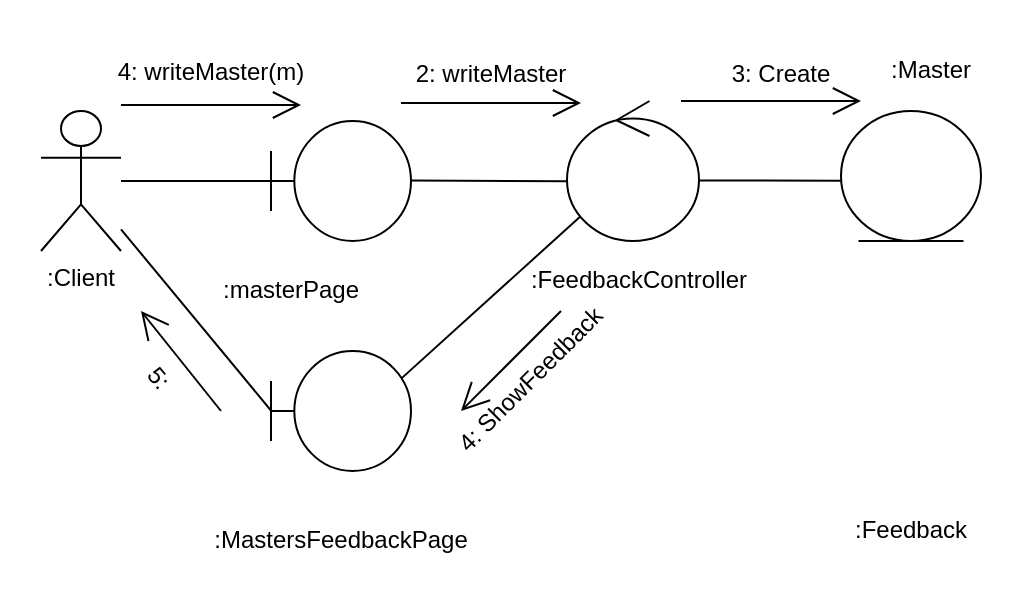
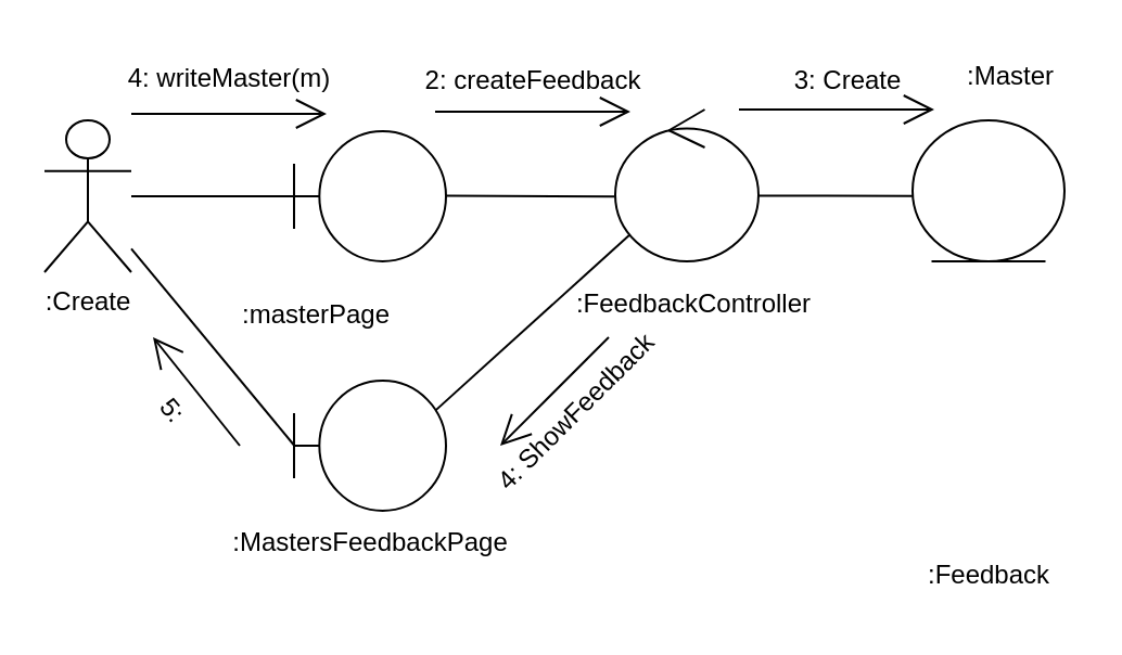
- <mxCell id="13" value="2: writeMaster" style="text;html=1;align=center;verticalAlign=middle;resizable=0;points=[];autosize=1;strokeColor=none;fillColor=none;" parent="1" vertex="1"><mxGeometry x="185" y="22" width="120" height="30" as="geometry" /></mxCell>
+ <mxCell id="13" value="2: createFeedback" style="text;html=1;align=center;verticalAlign=middle;resizable=0;points=[];autosize=1;strokeColor=none;fillColor=none;" parent="1" vertex="1"><mxGeometry x="185" y="22" width="120" height="30" as="geometry" /></mxCell>
- <mxCell id="2" value=":Client" style="shape=umlActor;verticalLabelPosition=bottom;verticalAlign=top;html=1;outlineConnect=0;" parent="1" vertex="1"><mxGeometry x="20" y="55" width="40" height="70" as="geometry" /></mxCell>
+ <mxCell id="2" value=":Create" style="shape=umlActor;verticalLabelPosition=bottom;verticalAlign=top;html=1;outlineConnect=0;" parent="1" vertex="1"><mxGeometry x="20" y="55" width="40" height="70" as="geometry" /></mxCell>
- <mxCell id="19" value=":MastersFeedbackPage" style="text;html=1;align=center;verticalAlign=middle;resizable=0;points=[];autosize=1;strokeColor=none;fillColor=none;" parent="1" vertex="1"><mxGeometry x="95" y="255" width="150" height="30" as="geometry" /></mxCell>
+ <mxCell id="19" value=":MastersFeedbackPage" style="text;html=1;align=center;verticalAlign=middle;resizable=0;points=[];autosize=1;strokeColor=none;fillColor=none;" parent="1" vertex="1"><mxGeometry x="95" y="235" width="150" height="30" as="geometry" /></mxCell>
